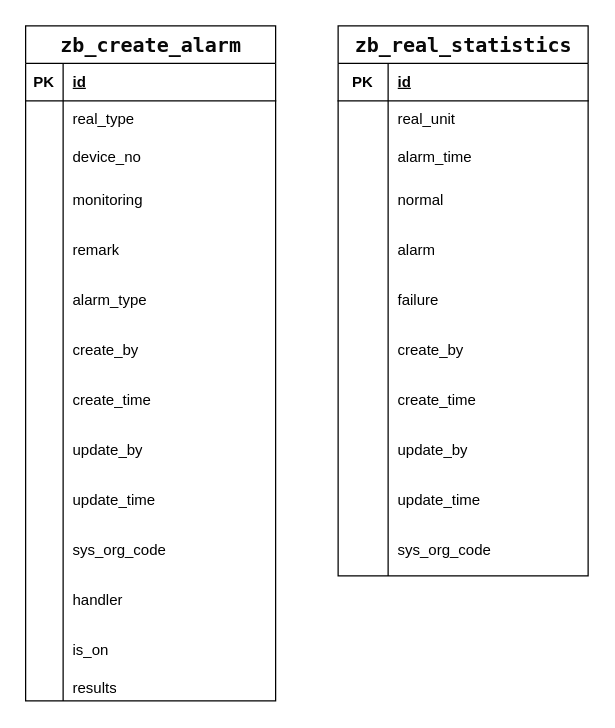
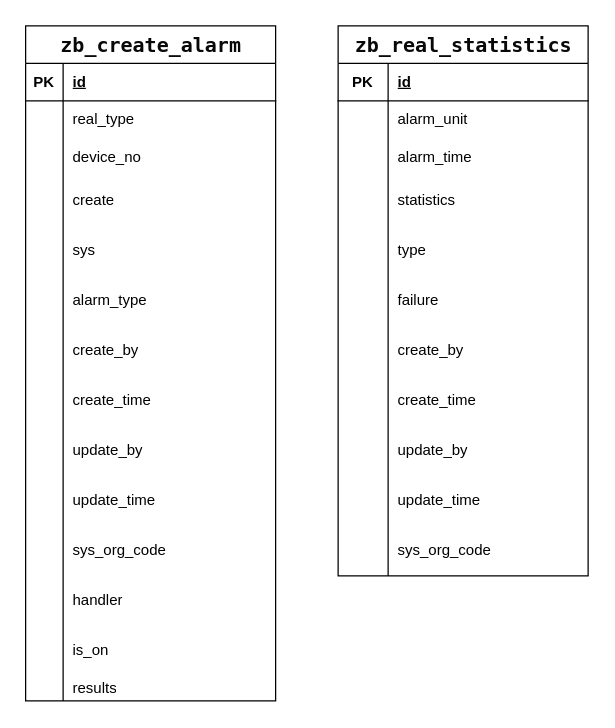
- <mxCell id="51" value="real_unit" style="shape=partialRectangle;connectable=0;fillColor=none;top=0;left=0;bottom=0;right=0;align=left;spacingLeft=6;overflow=hidden;whiteSpace=wrap;html=1;" vertex="1" parent="49"><mxGeometry x="40" width="160" height="30" as="geometry"><mxRectangle width="160" height="30" as="alternateBounds" /></mxGeometry></mxCell>
+ <mxCell id="51" value="alarm_unit" style="shape=partialRectangle;connectable=0;fillColor=none;top=0;left=0;bottom=0;right=0;align=left;spacingLeft=6;overflow=hidden;whiteSpace=wrap;html=1;" vertex="1" parent="49"><mxGeometry x="40" width="160" height="30" as="geometry"><mxRectangle width="160" height="30" as="alternateBounds" /></mxGeometry></mxCell>
- <mxCell id="14" value="monitoring" style="shape=partialRectangle;connectable=0;fillColor=none;top=0;left=0;bottom=0;right=0;align=left;spacingLeft=6;overflow=hidden;whiteSpace=wrap;html=1;" parent="12" vertex="1"><mxGeometry x="30" width="170" height="40" as="geometry"><mxRectangle width="170" height="40" as="alternateBounds" /></mxGeometry></mxCell>
+ <mxCell id="14" value="create" style="shape=partialRectangle;connectable=0;fillColor=none;top=0;left=0;bottom=0;right=0;align=left;spacingLeft=6;overflow=hidden;whiteSpace=wrap;html=1;" parent="12" vertex="1"><mxGeometry x="30" width="170" height="40" as="geometry"><mxRectangle width="170" height="40" as="alternateBounds" /></mxGeometry></mxCell>
- <mxCell id="57" value="normal" style="shape=partialRectangle;connectable=0;fillColor=none;top=0;left=0;bottom=0;right=0;align=left;spacingLeft=6;overflow=hidden;whiteSpace=wrap;html=1;" vertex="1" parent="55"><mxGeometry x="40" width="160" height="40" as="geometry"><mxRectangle width="160" height="40" as="alternateBounds" /></mxGeometry></mxCell>
+ <mxCell id="57" value="statistics" style="shape=partialRectangle;connectable=0;fillColor=none;top=0;left=0;bottom=0;right=0;align=left;spacingLeft=6;overflow=hidden;whiteSpace=wrap;html=1;" vertex="1" parent="55"><mxGeometry x="40" width="160" height="40" as="geometry"><mxRectangle width="160" height="40" as="alternateBounds" /></mxGeometry></mxCell>
- <mxCell id="17" value="remark" style="shape=partialRectangle;connectable=0;fillColor=none;top=0;left=0;bottom=0;right=0;align=left;spacingLeft=6;overflow=hidden;whiteSpace=wrap;html=1;" parent="15" vertex="1"><mxGeometry x="30" width="170" height="40" as="geometry"><mxRectangle width="170" height="40" as="alternateBounds" /></mxGeometry></mxCell>
+ <mxCell id="17" value="sys" style="shape=partialRectangle;connectable=0;fillColor=none;top=0;left=0;bottom=0;right=0;align=left;spacingLeft=6;overflow=hidden;whiteSpace=wrap;html=1;" parent="15" vertex="1"><mxGeometry x="30" width="170" height="40" as="geometry"><mxRectangle width="170" height="40" as="alternateBounds" /></mxGeometry></mxCell>
- <mxCell id="60" value="alarm" style="shape=partialRectangle;connectable=0;fillColor=none;top=0;left=0;bottom=0;right=0;align=left;spacingLeft=6;overflow=hidden;whiteSpace=wrap;html=1;" vertex="1" parent="58"><mxGeometry x="40" width="160" height="40" as="geometry"><mxRectangle width="160" height="40" as="alternateBounds" /></mxGeometry></mxCell>
+ <mxCell id="60" value="type" style="shape=partialRectangle;connectable=0;fillColor=none;top=0;left=0;bottom=0;right=0;align=left;spacingLeft=6;overflow=hidden;whiteSpace=wrap;html=1;" vertex="1" parent="58"><mxGeometry x="40" width="160" height="40" as="geometry"><mxRectangle width="160" height="40" as="alternateBounds" /></mxGeometry></mxCell>
